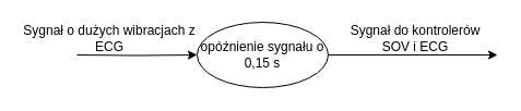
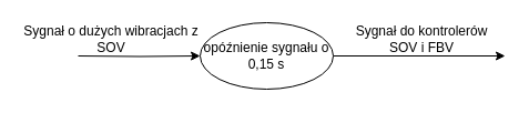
- <mxCell id="5" value="Sygnał o dużych wibracjach z ECG" style="text;html=1;strokeColor=none;fillColor=none;align=center;verticalAlign=middle;whiteSpace=wrap;rounded=0;" vertex="1" parent="1"><mxGeometry x="20" y="20" width="160" height="30" as="geometry" /></mxCell>
+ <mxCell id="5" value="Sygnał o dużych wibracjach z SOV" style="text;html=1;strokeColor=none;fillColor=none;align=center;verticalAlign=middle;whiteSpace=wrap;rounded=0;" vertex="1" parent="1"><mxGeometry x="20" y="20" width="160" height="30" as="geometry" /></mxCell>
- <mxCell id="6" value="Sygnał do kontrolerów SOV i ECG" style="text;html=1;strokeColor=none;fillColor=none;align=center;verticalAlign=middle;whiteSpace=wrap;rounded=0;" vertex="1" parent="1"><mxGeometry x="315" y="20" width="130" height="30" as="geometry" /></mxCell>
+ <mxCell id="6" value="Sygnał do kontrolerów SOV i FBV" style="text;html=1;strokeColor=none;fillColor=none;align=center;verticalAlign=middle;whiteSpace=wrap;rounded=0;" vertex="1" parent="1"><mxGeometry x="315" y="20" width="130" height="30" as="geometry" /></mxCell>
